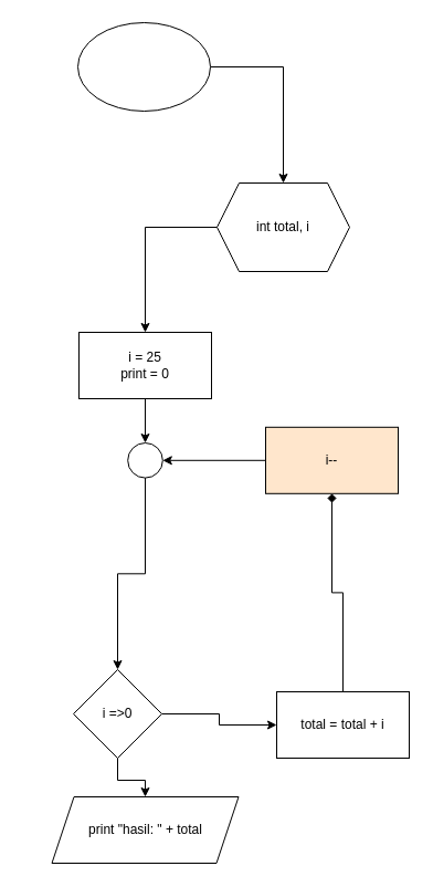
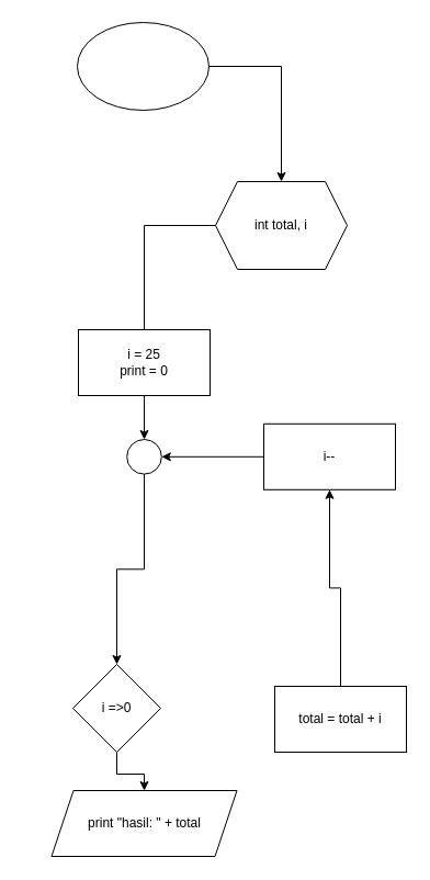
- <mxCell id="7" style="edgeStyle=orthogonalEdgeStyle;rounded=0;orthogonalLoop=1;jettySize=auto;html=1;" edge="1" parent="1" source="8" target="10"><mxGeometry relative="1" as="geometry"><mxPoint x="131" y="300" as="targetPoint" /></mxGeometry></mxCell>
+ <mxCell id="7" style="edgeStyle=orthogonalEdgeStyle;rounded=0;orthogonalLoop=1;jettySize=auto;html=1;endArrow=none;" edge="1" parent="1" source="8" target="10"><mxGeometry relative="1" as="geometry"><mxPoint x="131" y="300" as="targetPoint" /></mxGeometry></mxCell>
- <mxCell id="19" value="i--" style="rounded=0;whiteSpace=wrap;html=1;fillColor=#ffe6cc;" vertex="1" parent="1"><mxGeometry x="240" y="385.8" width="120" height="60" as="geometry" /></mxCell>
+ <mxCell id="19" value="i--" style="rounded=0;whiteSpace=wrap;html=1;" vertex="1" parent="1"><mxGeometry x="240" y="385.8" width="120" height="60" as="geometry" /></mxCell>
- <mxCell id="16" style="edgeStyle=orthogonalEdgeStyle;rounded=0;orthogonalLoop=1;jettySize=auto;html=1;endArrow=diamond;" edge="1" parent="1" source="17" target="19"><mxGeometry relative="1" as="geometry"><mxPoint x="300" y="430" as="targetPoint" /></mxGeometry></mxCell>
+ <mxCell id="16" style="edgeStyle=orthogonalEdgeStyle;rounded=0;orthogonalLoop=1;jettySize=auto;html=1;" edge="1" parent="1" source="17" target="19"><mxGeometry relative="1" as="geometry"><mxPoint x="300" y="430" as="targetPoint" /></mxGeometry></mxCell>
- <mxCell id="13" style="edgeStyle=orthogonalEdgeStyle;rounded=0;orthogonalLoop=1;jettySize=auto;html=1;" edge="1" parent="1" source="15" target="17"><mxGeometry relative="1" as="geometry"><mxPoint x="300" y="650" as="targetPoint" /></mxGeometry></mxCell>
